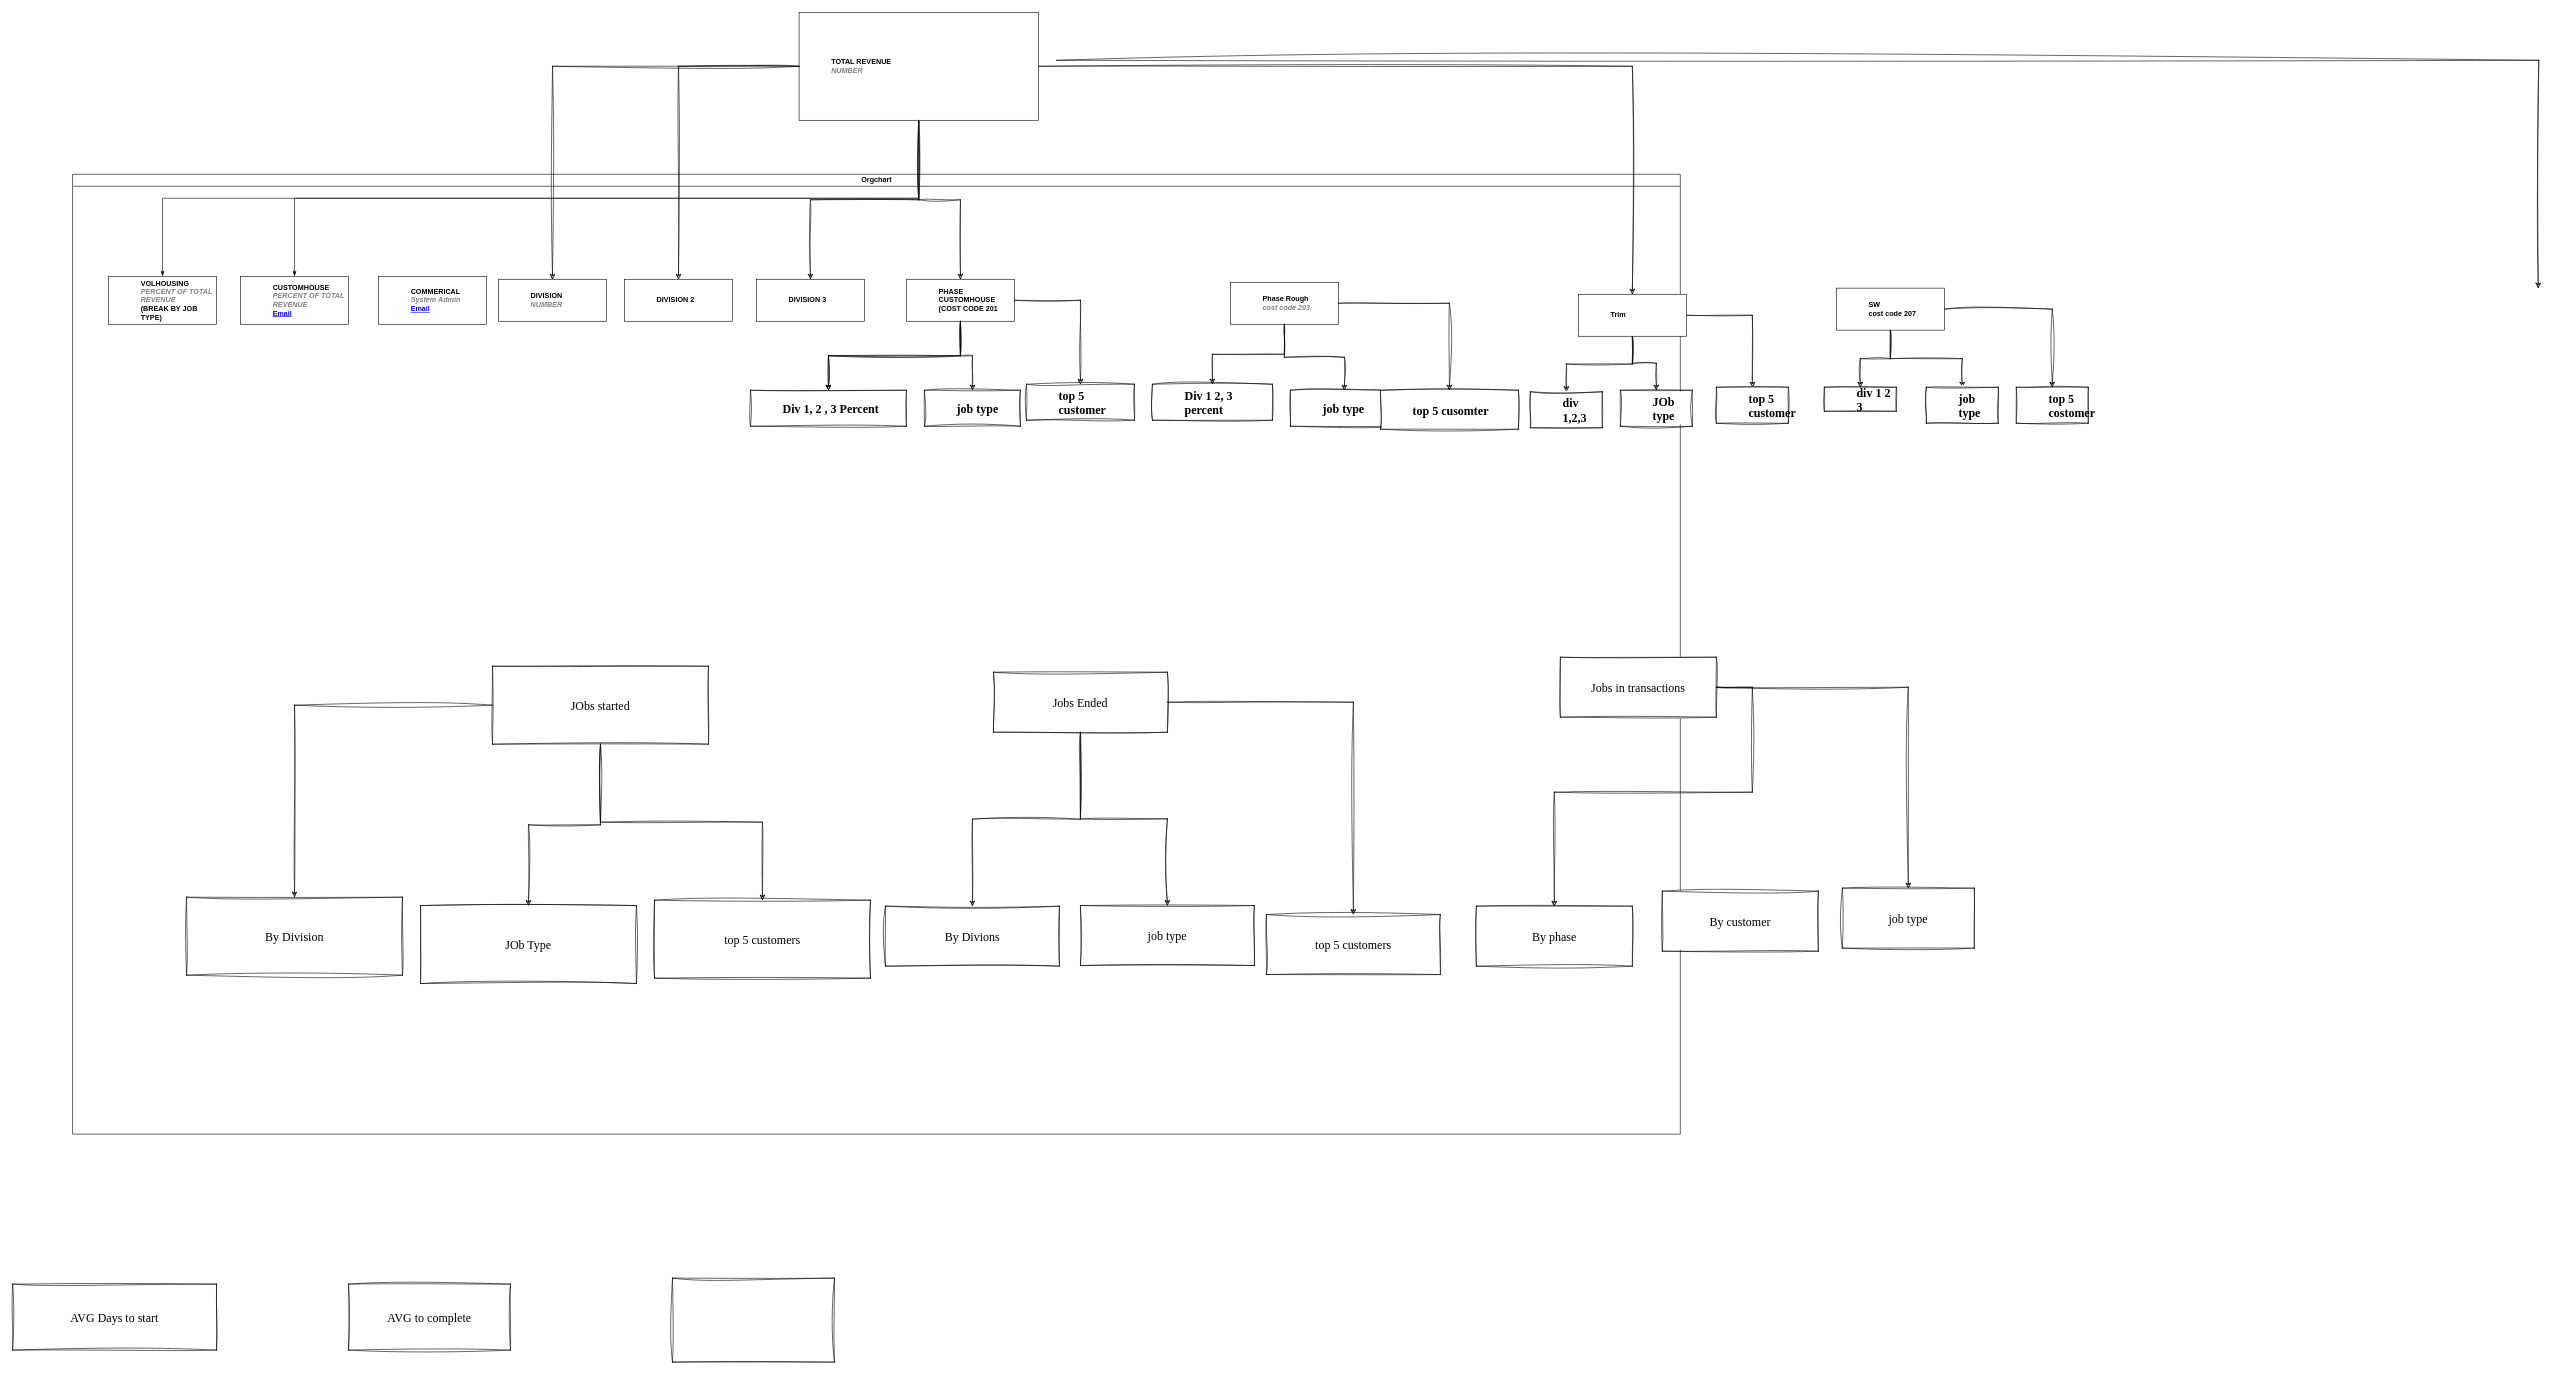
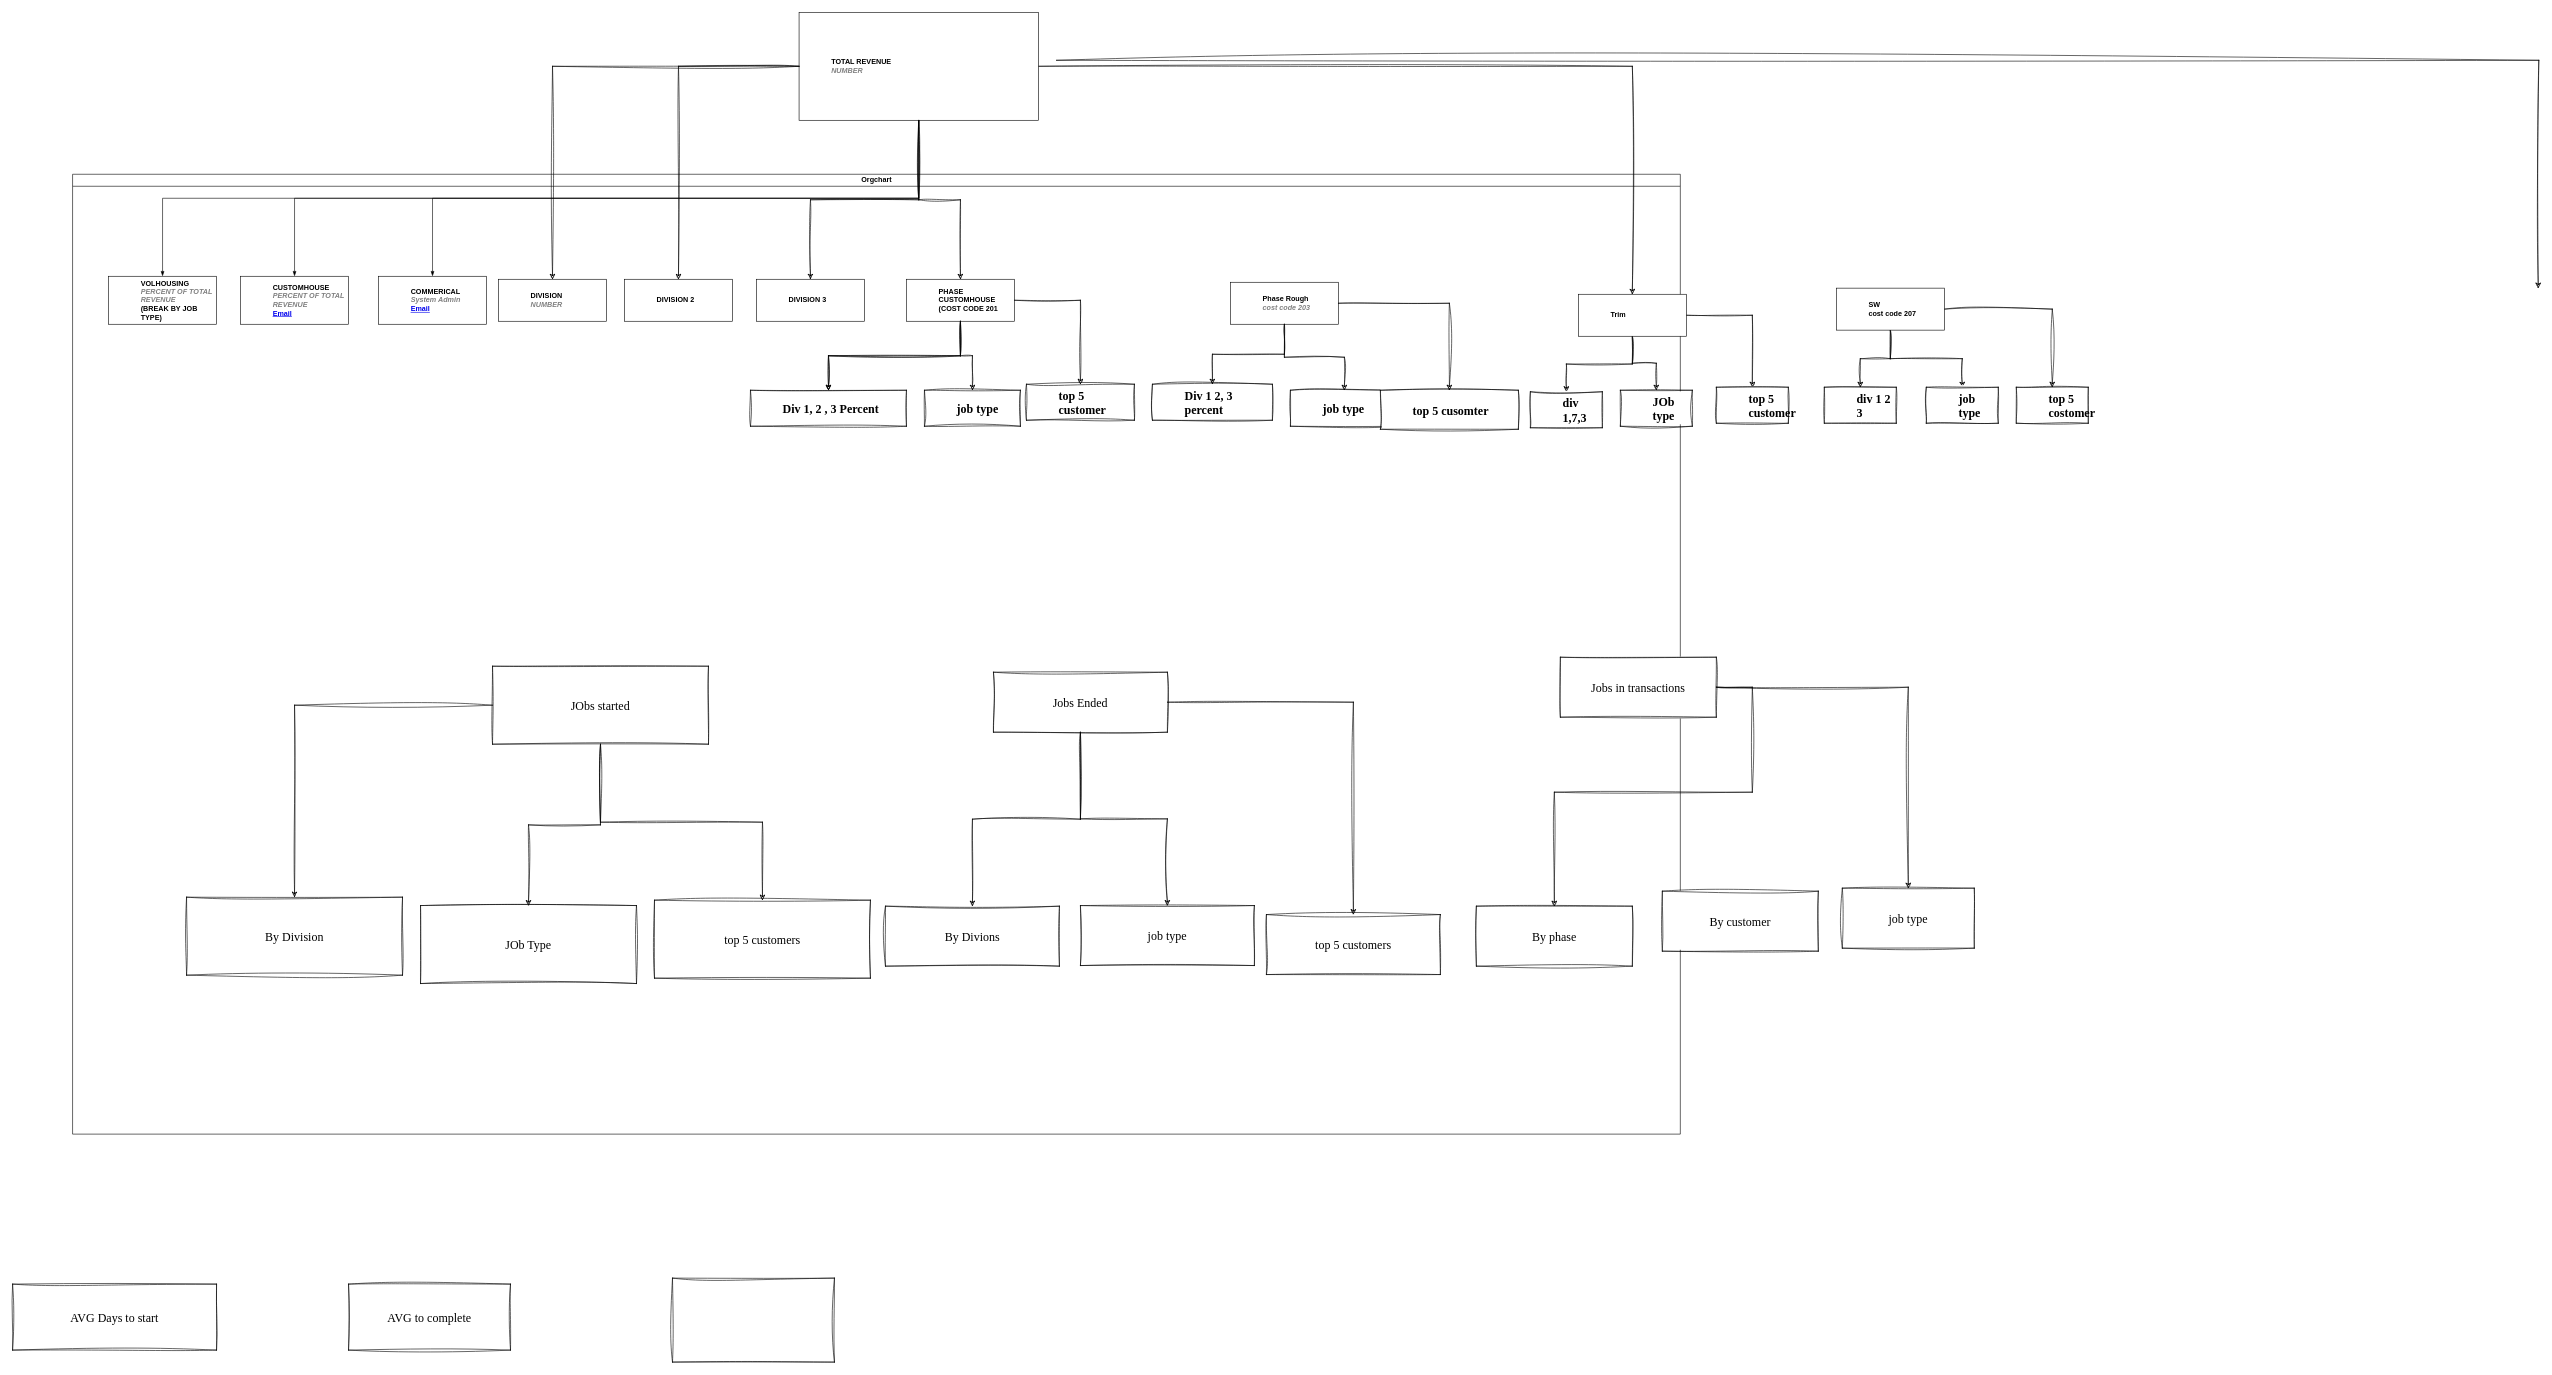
+ <mxCell id="58" value="" style="endArrow=blockThin;endFill=1;fontSize=11;edgeStyle=elbowEdgeStyle;elbow=vertical;rounded=0;" parent="1" source="56" target="5" edge="1"><mxGeometry relative="1" as="geometry" /></mxCell>
- <mxCell id="53" value="div 1 2 3" style="whiteSpace=wrap;html=1;align=left;fontStyle=1;spacing=2;spacingLeft=52;rounded=0;glass=0;sketch=1;hachureGap=4;jiggle=2;curveFitting=1;fontFamily=Architects Daughter;fontSource=https%3A%2F%2Ffonts.googleapis.com%2Fcss%3Ffamily%3DArchitects%2BDaughter;fontSize=20;" parent="1" vertex="1"><mxGeometry x="3040" y="645" width="120" height="40" as="geometry" /></mxCell>
+ <mxCell id="53" value="div 1 2 3" style="whiteSpace=wrap;html=1;align=left;fontStyle=1;spacing=2;spacingLeft=52;rounded=0;glass=0;sketch=1;hachureGap=4;jiggle=2;curveFitting=1;fontFamily=Architects Daughter;fontSource=https%3A%2F%2Ffonts.googleapis.com%2Fcss%3Ffamily%3DArchitects%2BDaughter;fontSize=20;" parent="1" vertex="1"><mxGeometry x="3040" y="645" width="120" height="60" as="geometry" /></mxCell>
- <mxCell id="45" value="div 1,2,3" style="whiteSpace=wrap;html=1;align=left;fontStyle=1;spacing=2;spacingLeft=52;rounded=0;glass=0;sketch=1;hachureGap=4;jiggle=2;curveFitting=1;fontFamily=Architects Daughter;fontSource=https%3A%2F%2Ffonts.googleapis.com%2Fcss%3Ffamily%3DArchitects%2BDaughter;fontSize=20;" parent="1" vertex="1"><mxGeometry x="2550" y="652.5" width="120" height="60" as="geometry" /></mxCell>
+ <mxCell id="45" value="div 1,7,3" style="whiteSpace=wrap;html=1;align=left;fontStyle=1;spacing=2;spacingLeft=52;rounded=0;glass=0;sketch=1;hachureGap=4;jiggle=2;curveFitting=1;fontFamily=Architects Daughter;fontSource=https%3A%2F%2Ffonts.googleapis.com%2Fcss%3Ffamily%3DArchitects%2BDaughter;fontSize=20;" parent="1" vertex="1"><mxGeometry x="2550" y="652.5" width="120" height="60" as="geometry" /></mxCell>
